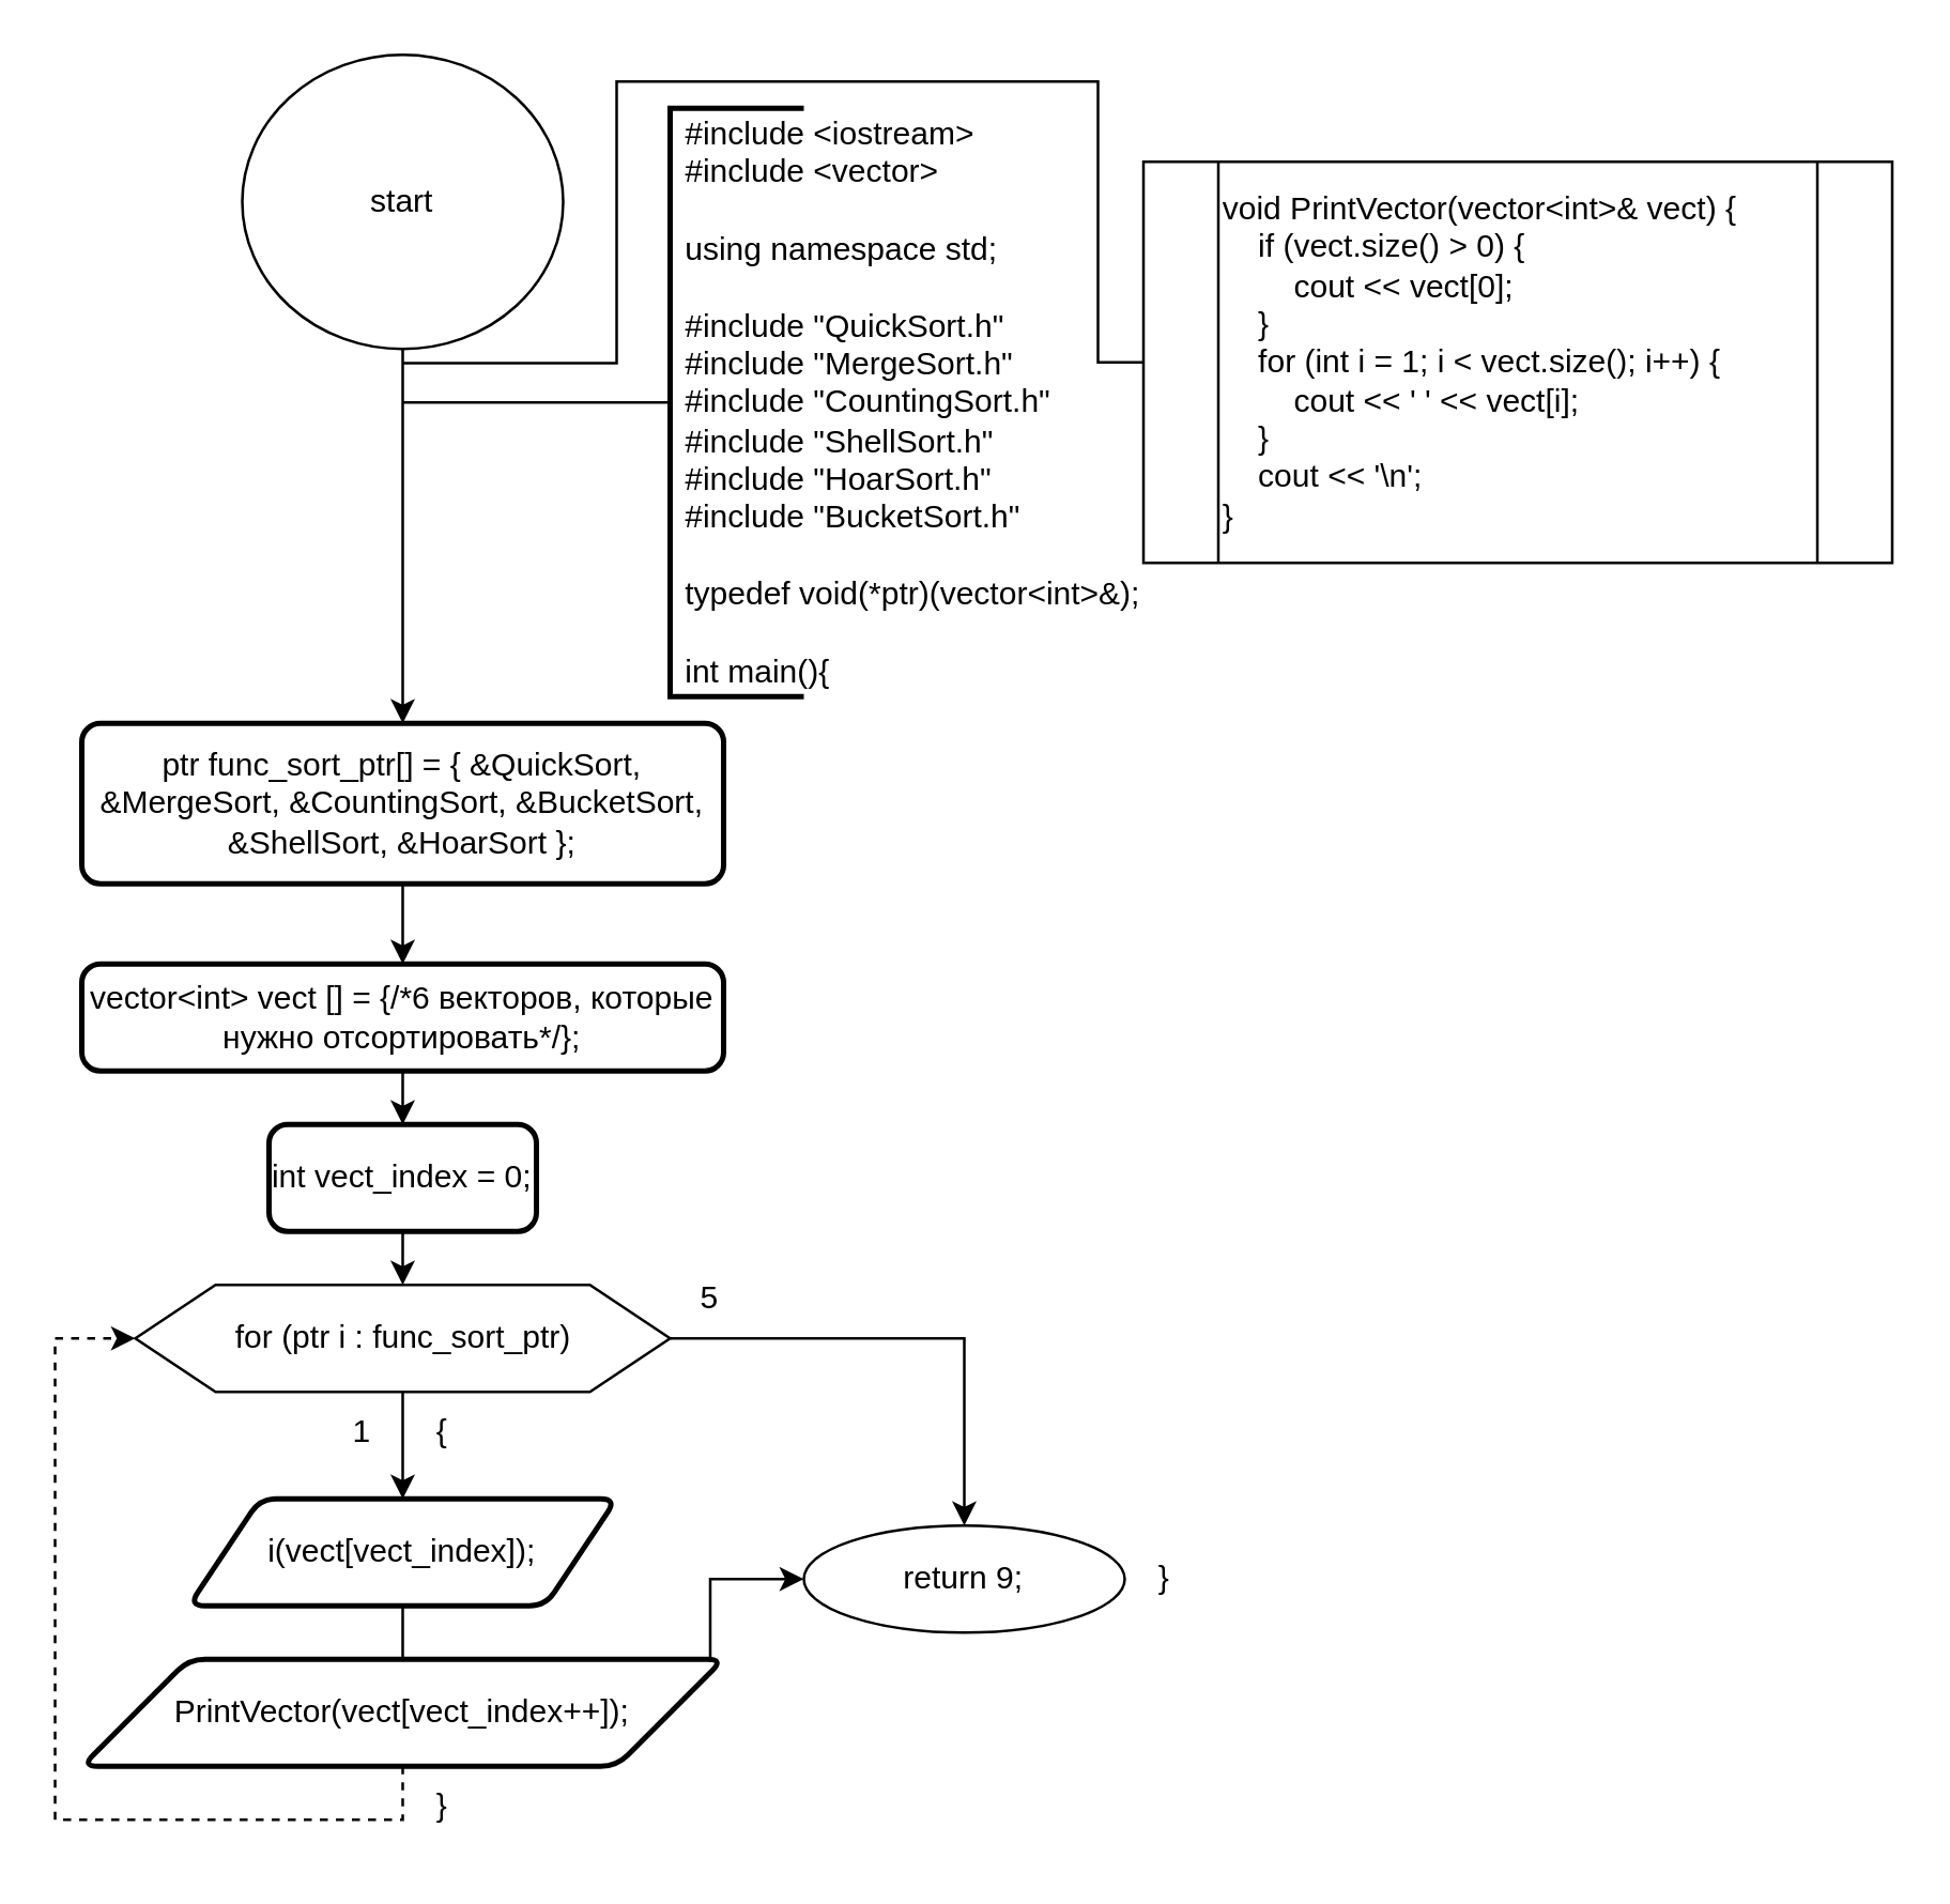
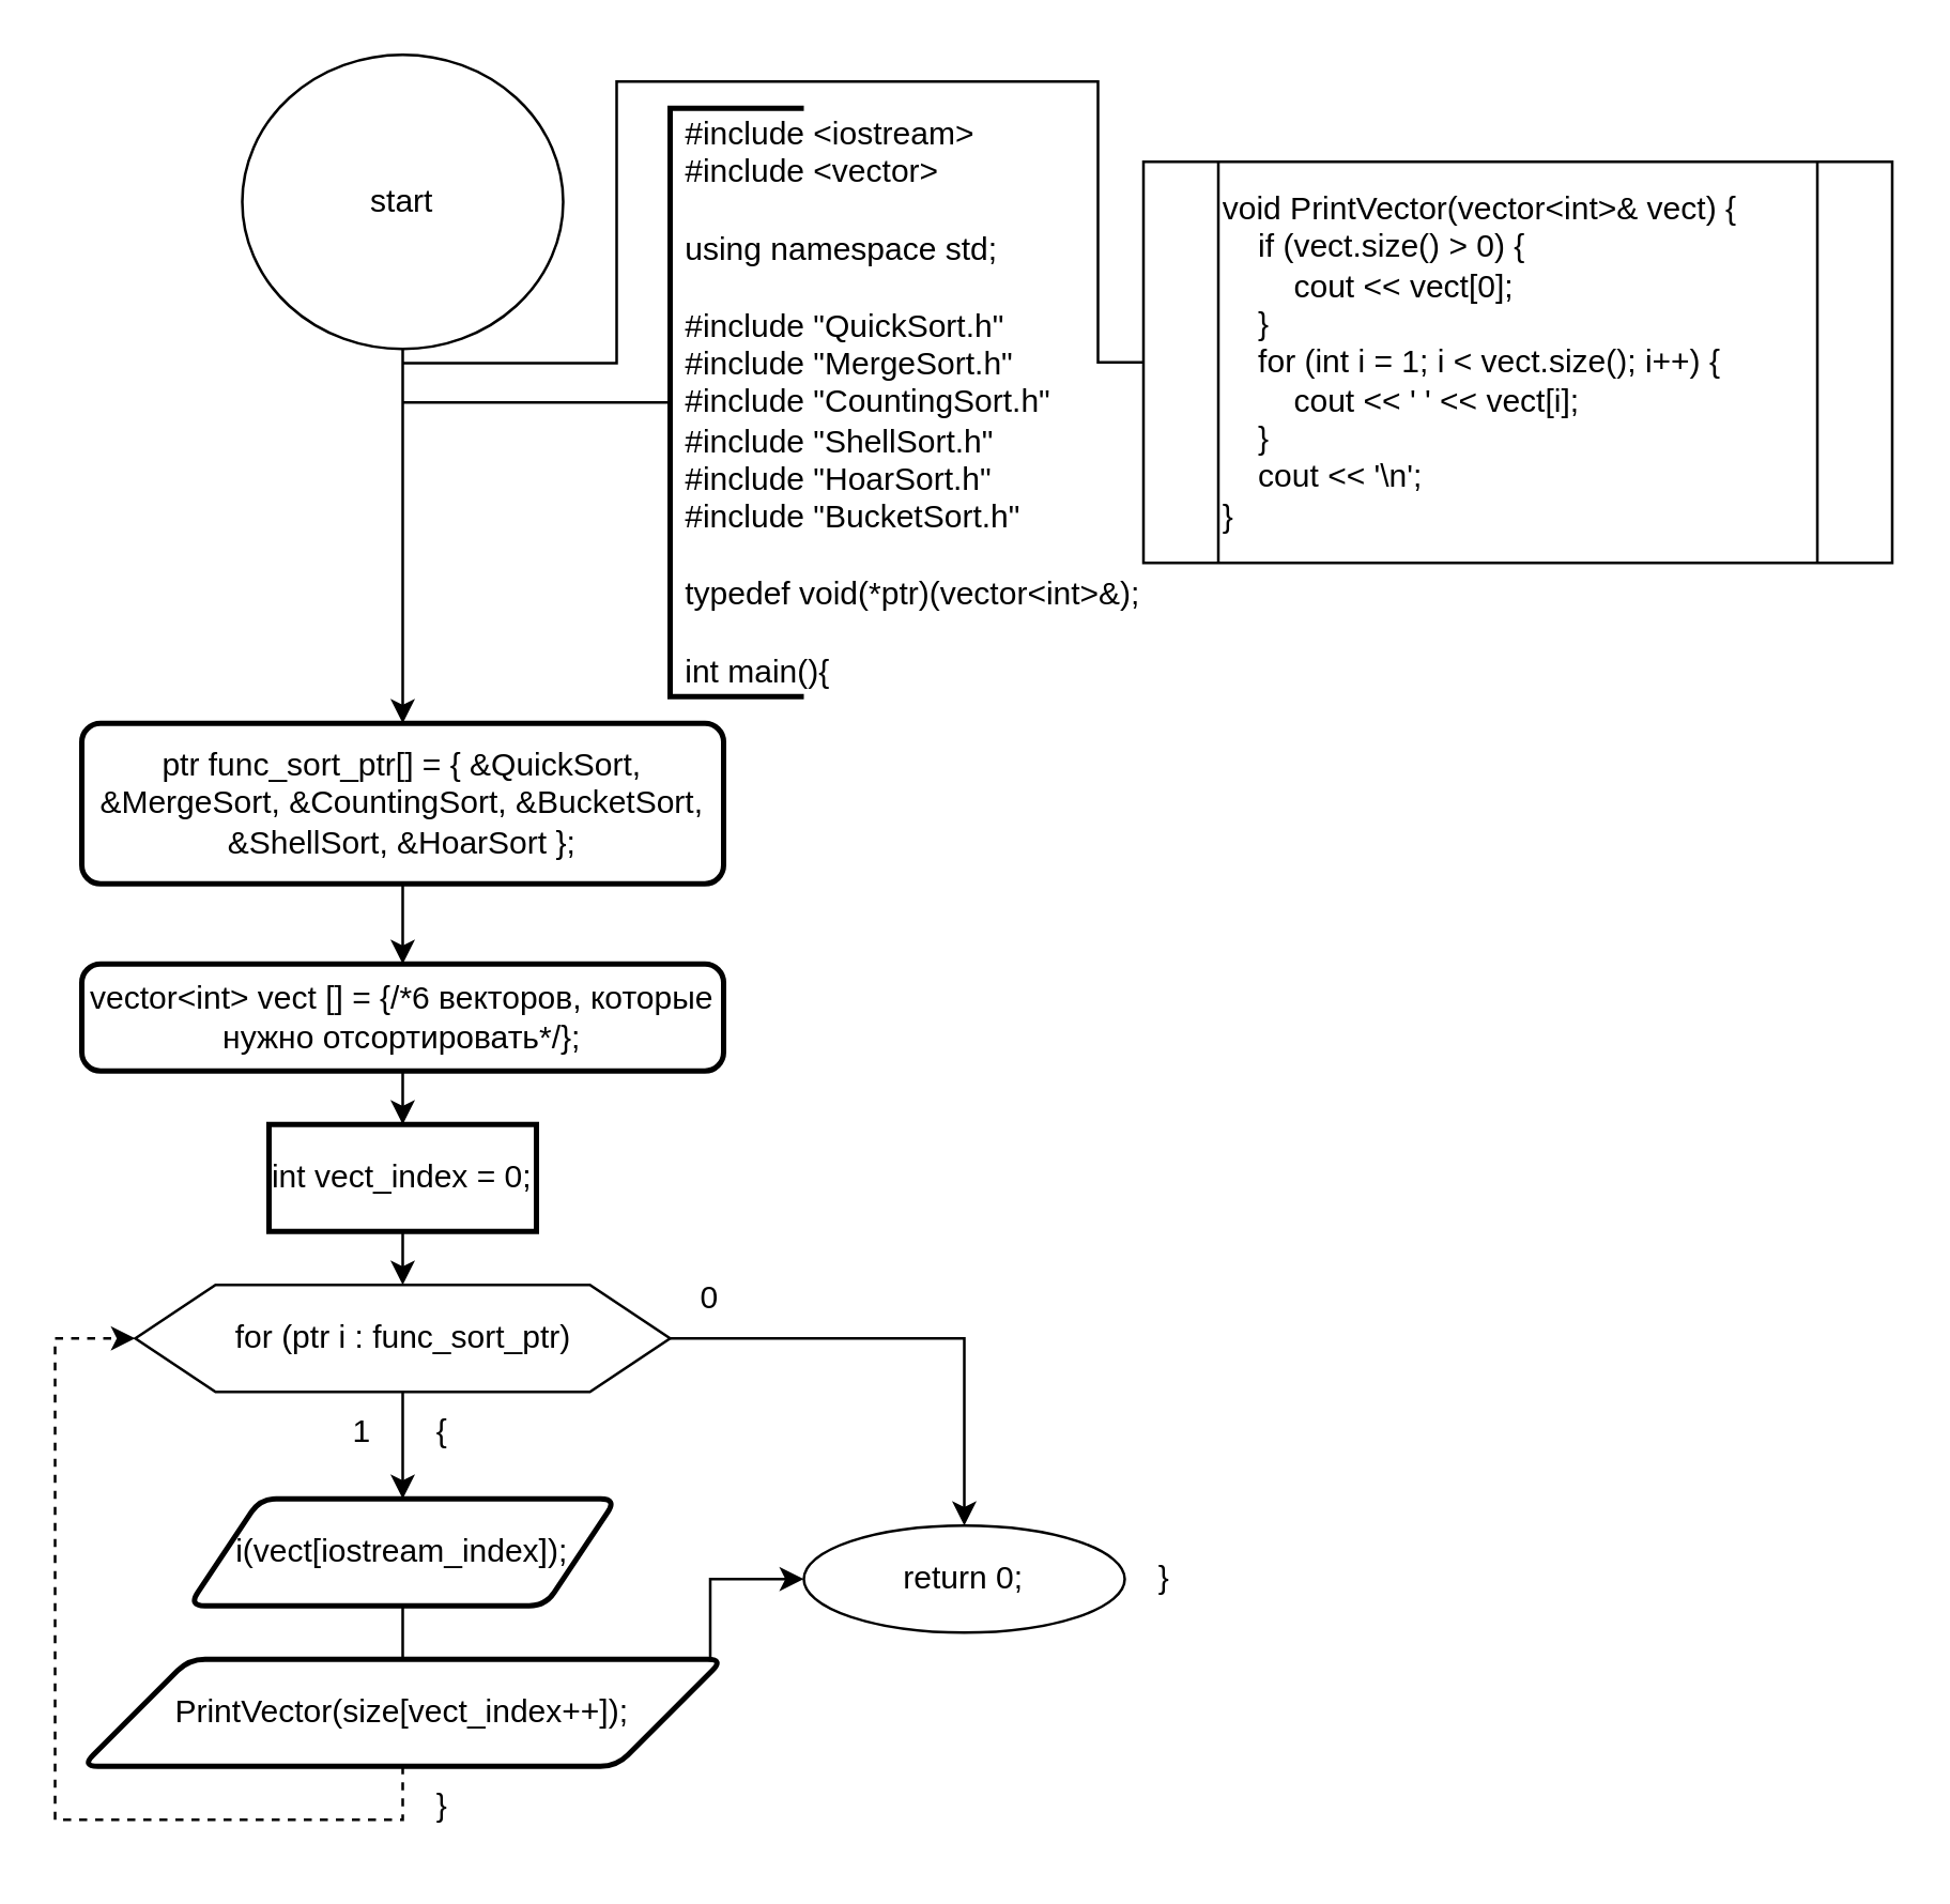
- <mxCell id="14" value="int vect_index = 0;" style="rounded=1;whiteSpace=wrap;html=1;absoluteArcSize=1;arcSize=14;strokeWidth=2;" vertex="1" parent="1"><mxGeometry x="100" y="420" width="100" height="40" as="geometry" /></mxCell>
+ <mxCell id="14" value="int vect_index = 0;" style="whiteSpace=wrap;html=1;absoluteArcSize=1;arcSize=14;strokeWidth=2;rounded=0;" vertex="1" parent="1"><mxGeometry x="100" y="420" width="100" height="40" as="geometry" /></mxCell>
- <mxCell id="20" value="5" style="text;html=1;strokeColor=none;fillColor=none;align=center;verticalAlign=middle;whiteSpace=wrap;rounded=0;" vertex="1" parent="1"><mxGeometry x="250" y="470" width="30" height="30" as="geometry" /></mxCell>
+ <mxCell id="20" value="0" style="text;html=1;strokeColor=none;fillColor=none;align=center;verticalAlign=middle;whiteSpace=wrap;rounded=0;" vertex="1" parent="1"><mxGeometry x="250" y="470" width="30" height="30" as="geometry" /></mxCell>
- <mxCell id="22" value="i(vect[vect_index]);" style="shape=parallelogram;html=1;strokeWidth=2;perimeter=parallelogramPerimeter;whiteSpace=wrap;rounded=1;arcSize=12;size=0.167;" vertex="1" parent="1"><mxGeometry x="70" y="560" width="160" height="40" as="geometry" /></mxCell>
+ <mxCell id="22" value="i(vect[iostream_index]);" style="shape=parallelogram;html=1;strokeWidth=2;perimeter=parallelogramPerimeter;whiteSpace=wrap;rounded=1;arcSize=12;size=0.167;" vertex="1" parent="1"><mxGeometry x="70" y="560" width="160" height="40" as="geometry" /></mxCell>
- <mxCell id="26" value="return 9;" style="ellipse;whiteSpace=wrap;html=1;" vertex="1" parent="1"><mxGeometry x="300" y="570" width="120" height="40" as="geometry" /></mxCell>
+ <mxCell id="26" value="return 0;" style="ellipse;whiteSpace=wrap;html=1;" vertex="1" parent="1"><mxGeometry x="300" y="570" width="120" height="40" as="geometry" /></mxCell>
- <mxCell id="24" value="PrintVector(vect[vect_index++]);" style="shape=parallelogram;html=1;strokeWidth=2;perimeter=parallelogramPerimeter;whiteSpace=wrap;rounded=1;arcSize=12;size=0.167;" vertex="1" parent="1"><mxGeometry x="30" y="620" width="240" height="40" as="geometry" /></mxCell>
+ <mxCell id="24" value="PrintVector(size[vect_index++]);" style="shape=parallelogram;html=1;strokeWidth=2;perimeter=parallelogramPerimeter;whiteSpace=wrap;rounded=1;arcSize=12;size=0.167;" vertex="1" parent="1"><mxGeometry x="30" y="620" width="240" height="40" as="geometry" /></mxCell>
